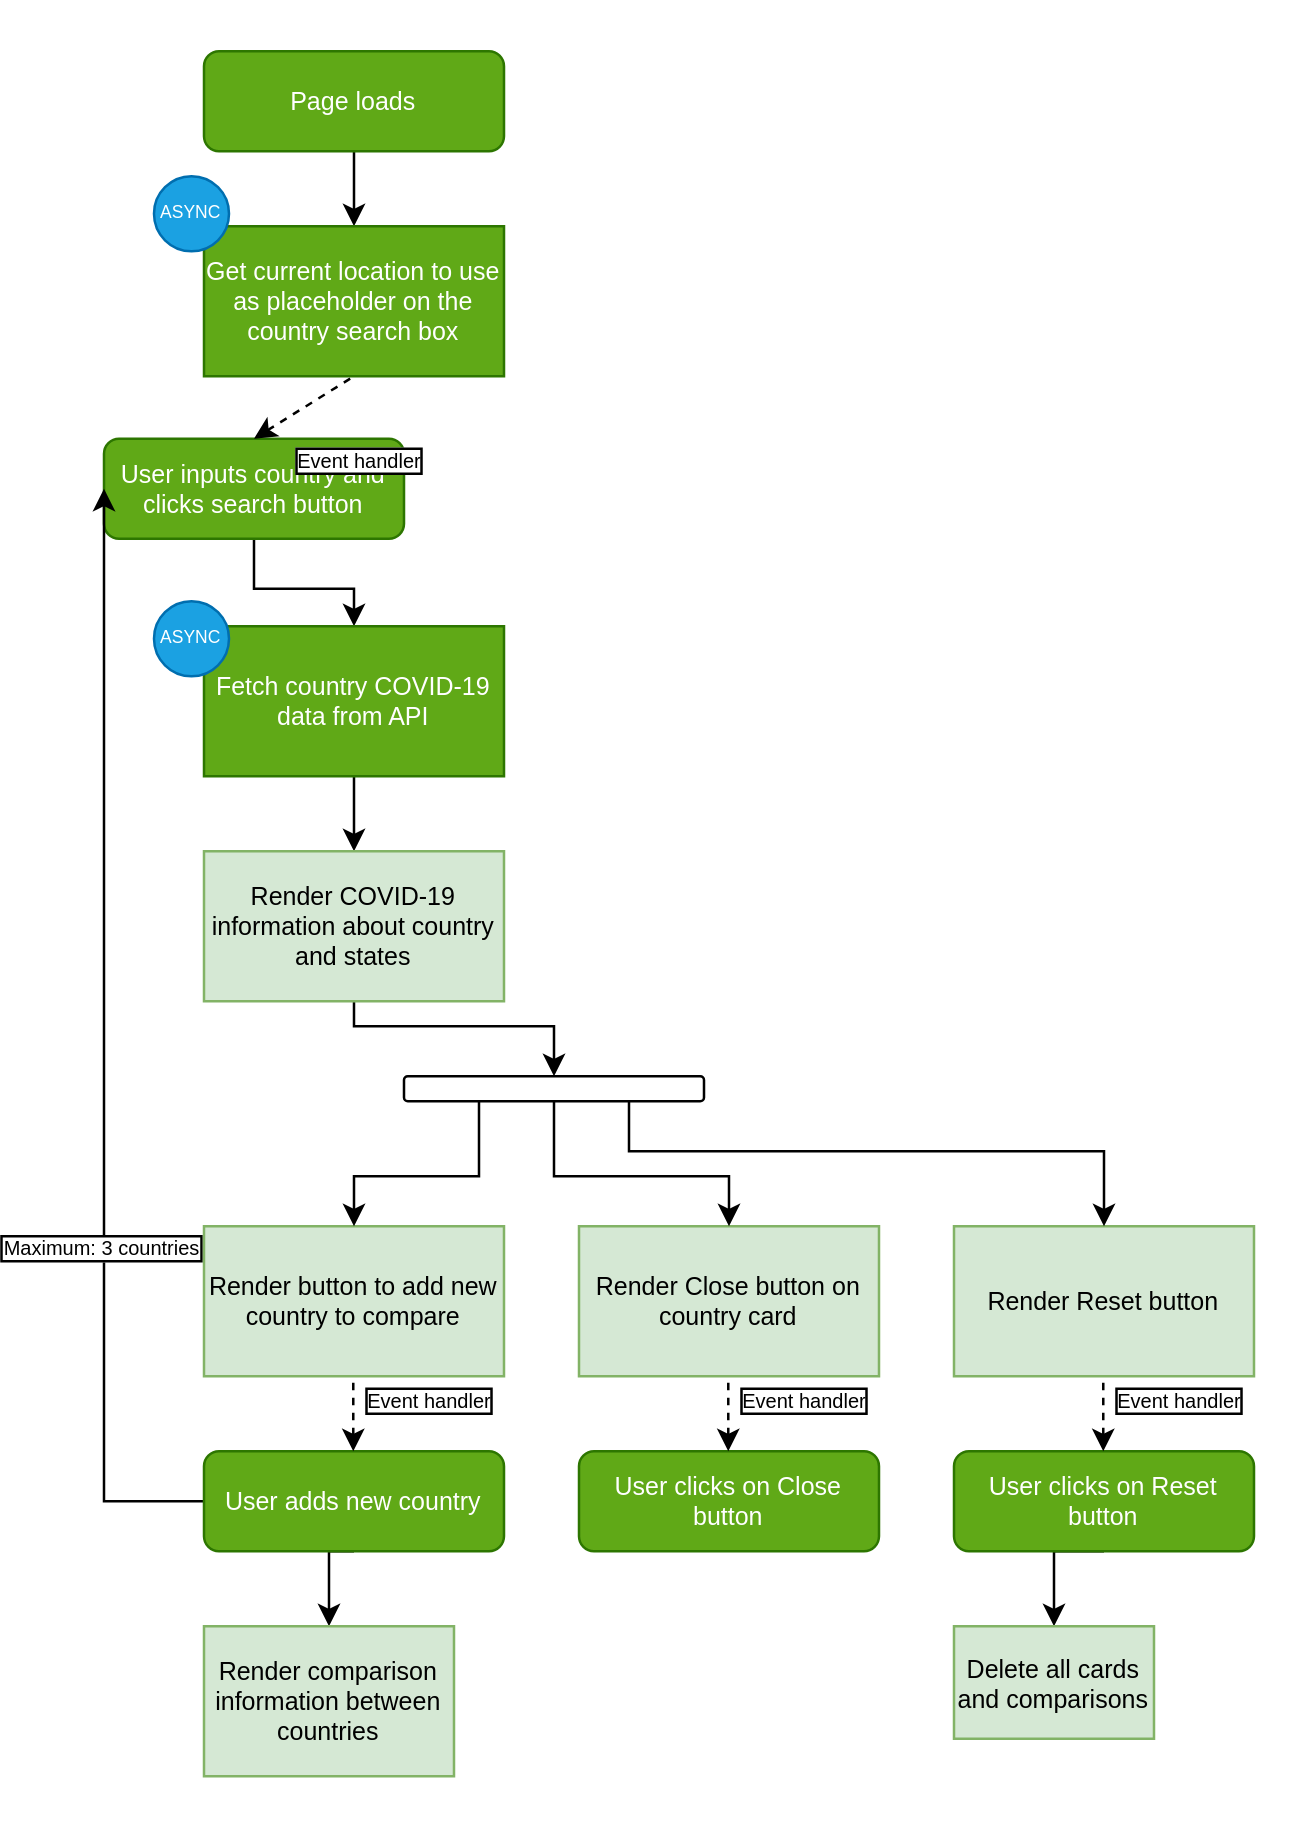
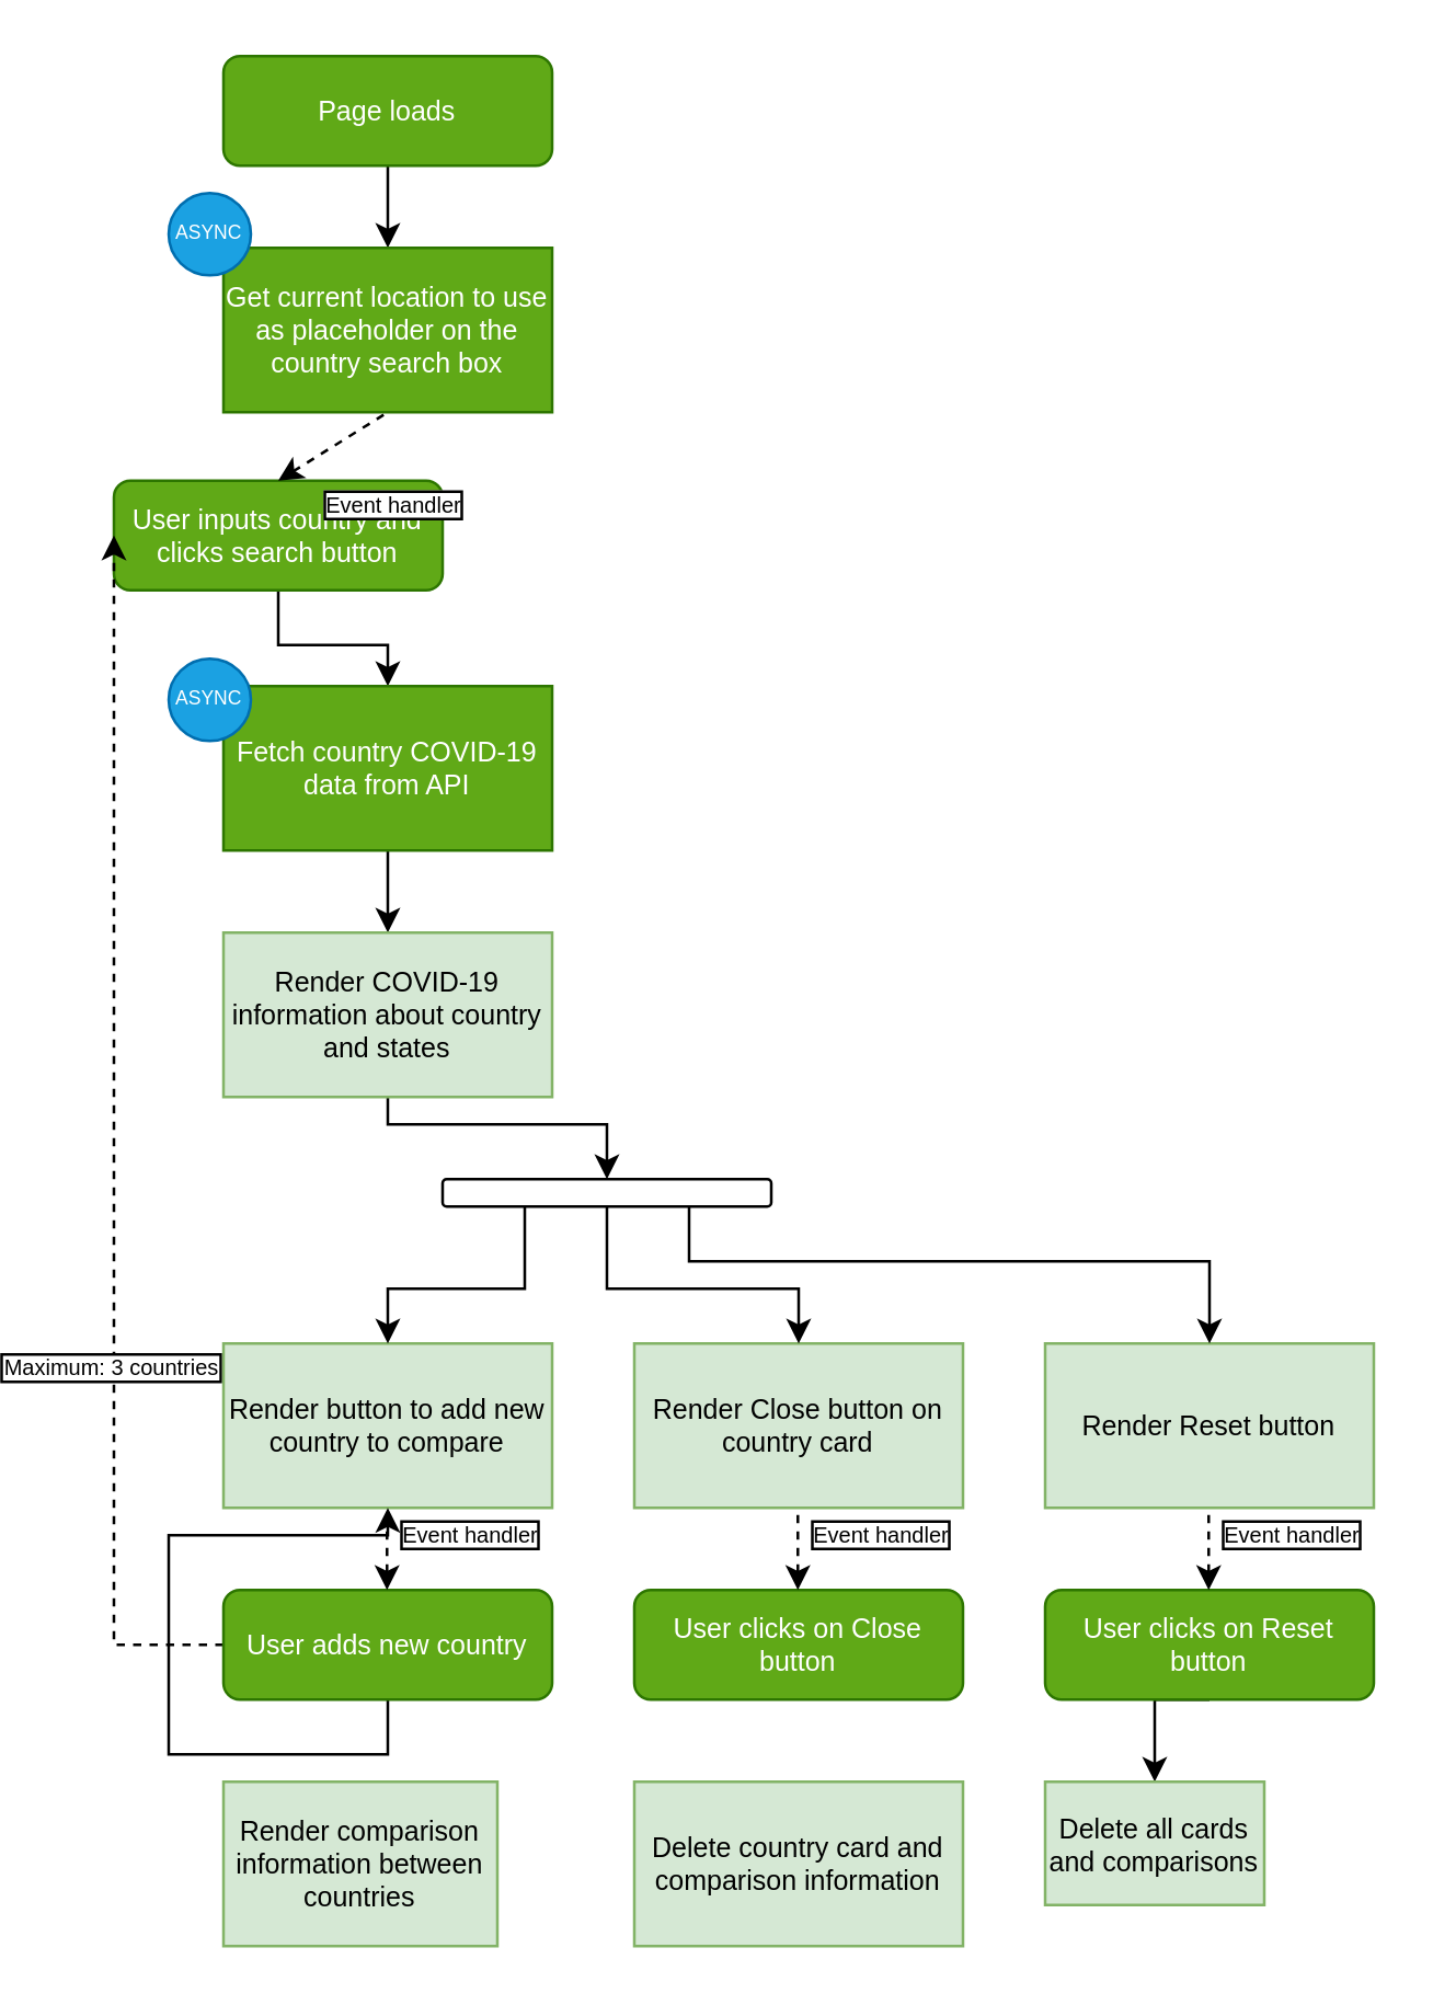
- <mxCell id="14" style="edgeStyle=orthogonalEdgeStyle;rounded=0;orthogonalLoop=1;jettySize=auto;html=1;exitX=0;exitY=0.5;exitDx=0;exitDy=0;entryX=0;entryY=0.5;entryDx=0;entryDy=0;fontSize=7;startArrow=none;startFill=0;dashed=0;" parent="1" source="20" target="7" edge="1"><mxGeometry relative="1" as="geometry"><Array as="points"><mxPoint x="20" y="600" /><mxPoint x="20" y="200" /></Array></mxGeometry></mxCell>
+ <mxCell id="14" style="edgeStyle=orthogonalEdgeStyle;rounded=0;orthogonalLoop=1;jettySize=auto;html=1;exitX=0;exitY=0.5;exitDx=0;exitDy=0;entryX=0;entryY=0.5;entryDx=0;entryDy=0;fontSize=7;startArrow=none;startFill=0;dashed=1;" parent="1" source="20" target="7" edge="1"><mxGeometry relative="1" as="geometry"><Array as="points"><mxPoint x="20" y="600" /><mxPoint x="20" y="200" /></Array></mxGeometry></mxCell>
- <mxCell id="19" style="edgeStyle=orthogonalEdgeStyle;rounded=0;orthogonalLoop=1;jettySize=auto;html=1;exitX=0.5;exitY=1;exitDx=0;exitDy=0;entryX=0.5;entryY=0;entryDx=0;entryDy=0;fontSize=8;startArrow=none;startFill=0;" parent="1" source="20" target="22" edge="1"><mxGeometry relative="1" as="geometry" /></mxCell>
+ <mxCell id="19" style="edgeStyle=orthogonalEdgeStyle;rounded=0;orthogonalLoop=1;jettySize=auto;html=1;exitX=0.5;exitY=1;exitDx=0;exitDy=0;fontSize=8;startArrow=none;startFill=0;" parent="1" source="20" target="16" edge="1"><mxGeometry relative="1" as="geometry" /></mxCell>
+ <mxCell id="24" value="&lt;span style=&quot;color: rgb(0 , 0 , 0) ; font-family: &amp;#34;helvetica&amp;#34; ; font-size: 10px ; font-style: normal ; font-weight: 400 ; letter-spacing: normal ; text-align: center ; text-indent: 0px ; text-transform: none ; word-spacing: 0px ; display: inline ; float: none&quot;&gt;Delete country card and comparison information&lt;/span&gt;" style="rounded=0;whiteSpace=wrap;html=1;fontSize=7;fillColor=#d5e8d4;strokeColor=#82b366;labelBackgroundColor=none;" parent="1" vertex="1"><mxGeometry x="210" y="650" width="120" height="60" as="geometry" /></mxCell>
